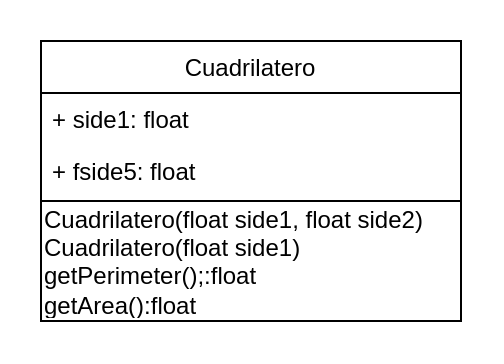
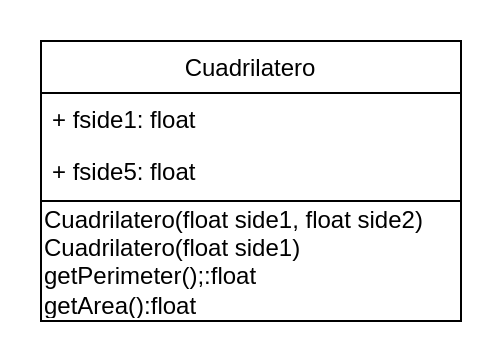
- <mxCell id="3" value="+ side1: float" style="text;strokeColor=none;fillColor=none;align=left;verticalAlign=top;spacingLeft=4;spacingRight=4;overflow=hidden;rotatable=0;points=[[0,0.5],[1,0.5]];portConstraint=eastwest;" vertex="1" parent="2"><mxGeometry y="26" width="210" height="26" as="geometry" /></mxCell>
+ <mxCell id="3" value="+ fside1: float" style="text;strokeColor=none;fillColor=none;align=left;verticalAlign=top;spacingLeft=4;spacingRight=4;overflow=hidden;rotatable=0;points=[[0,0.5],[1,0.5]];portConstraint=eastwest;" vertex="1" parent="2"><mxGeometry y="26" width="210" height="26" as="geometry" /></mxCell>
